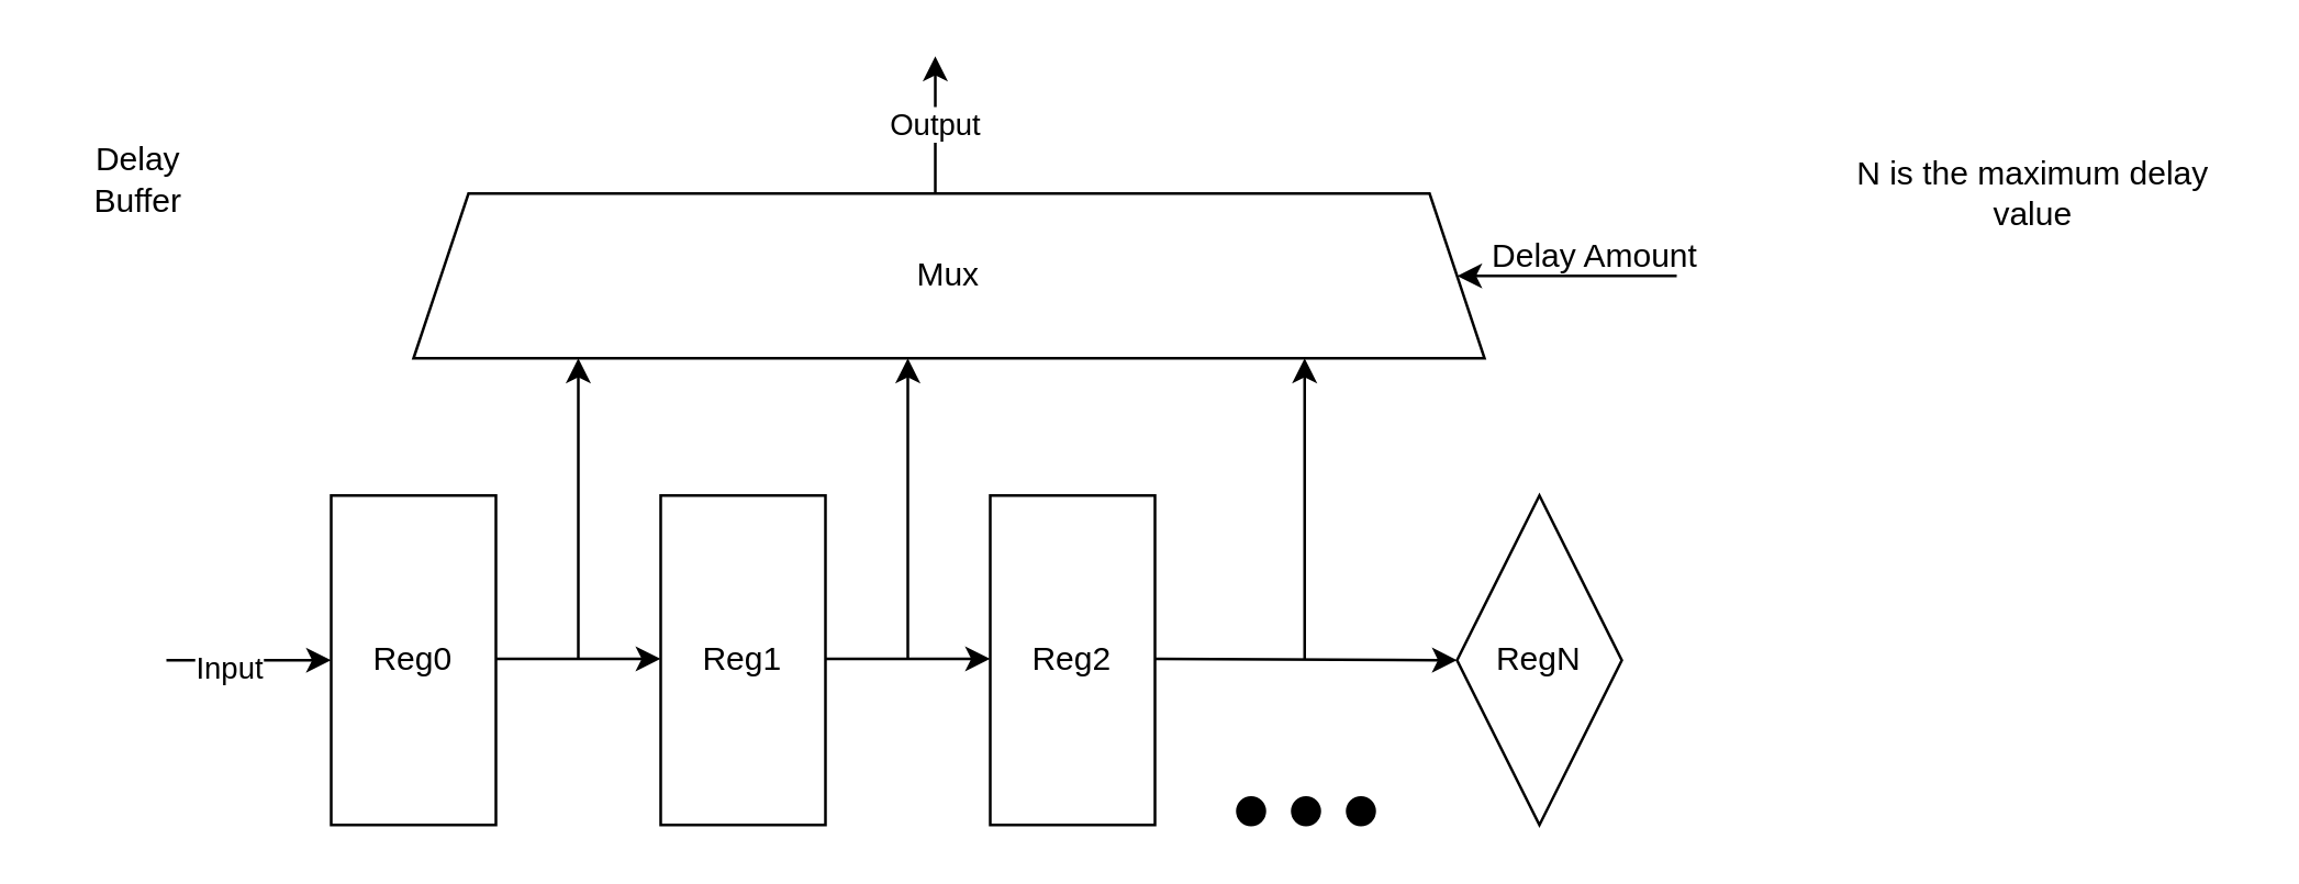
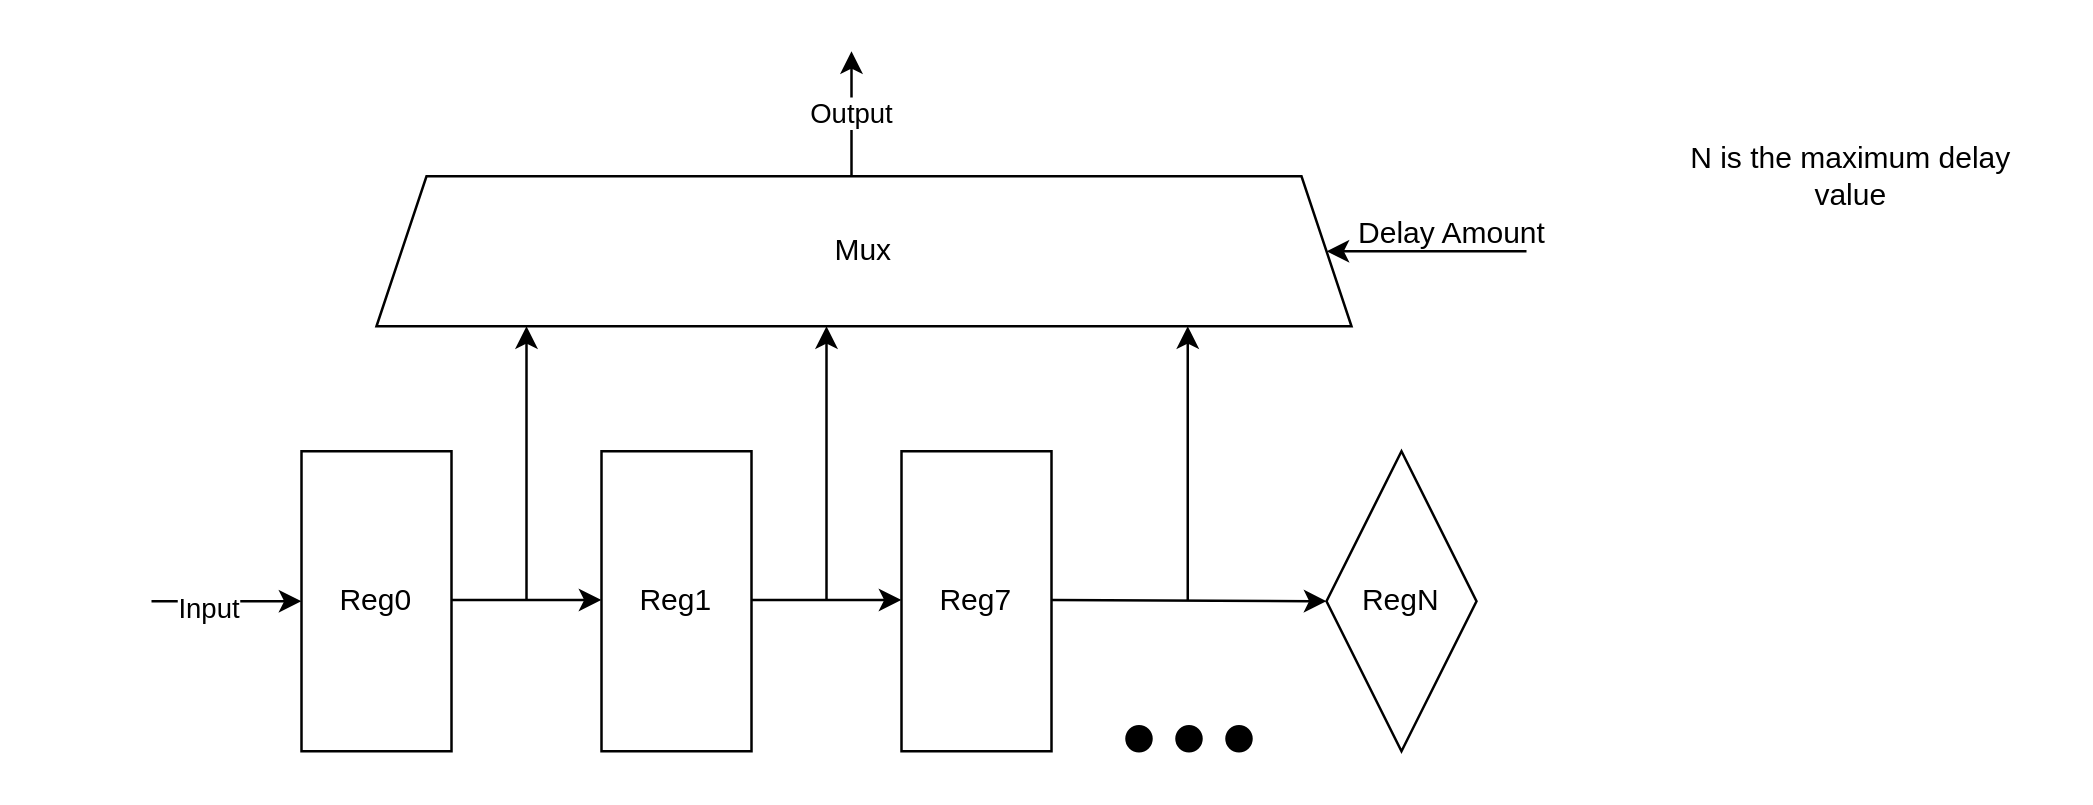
- <mxCell id="3" value="Delay Buffer" style="text;html=1;align=center;verticalAlign=middle;whiteSpace=wrap;rounded=0;" vertex="1" parent="1"><mxGeometry x="20" y="50" width="60" height="30" as="geometry" /></mxCell>
- <mxCell id="8" value="Reg2" style="rounded=0;whiteSpace=wrap;html=1;" vertex="1" parent="1"><mxGeometry x="360" y="180" width="60" height="120" as="geometry" /></mxCell>
+ <mxCell id="8" value="Reg7" style="rounded=0;whiteSpace=wrap;html=1;" vertex="1" parent="1"><mxGeometry x="360" y="180" width="60" height="120" as="geometry" /></mxCell>
